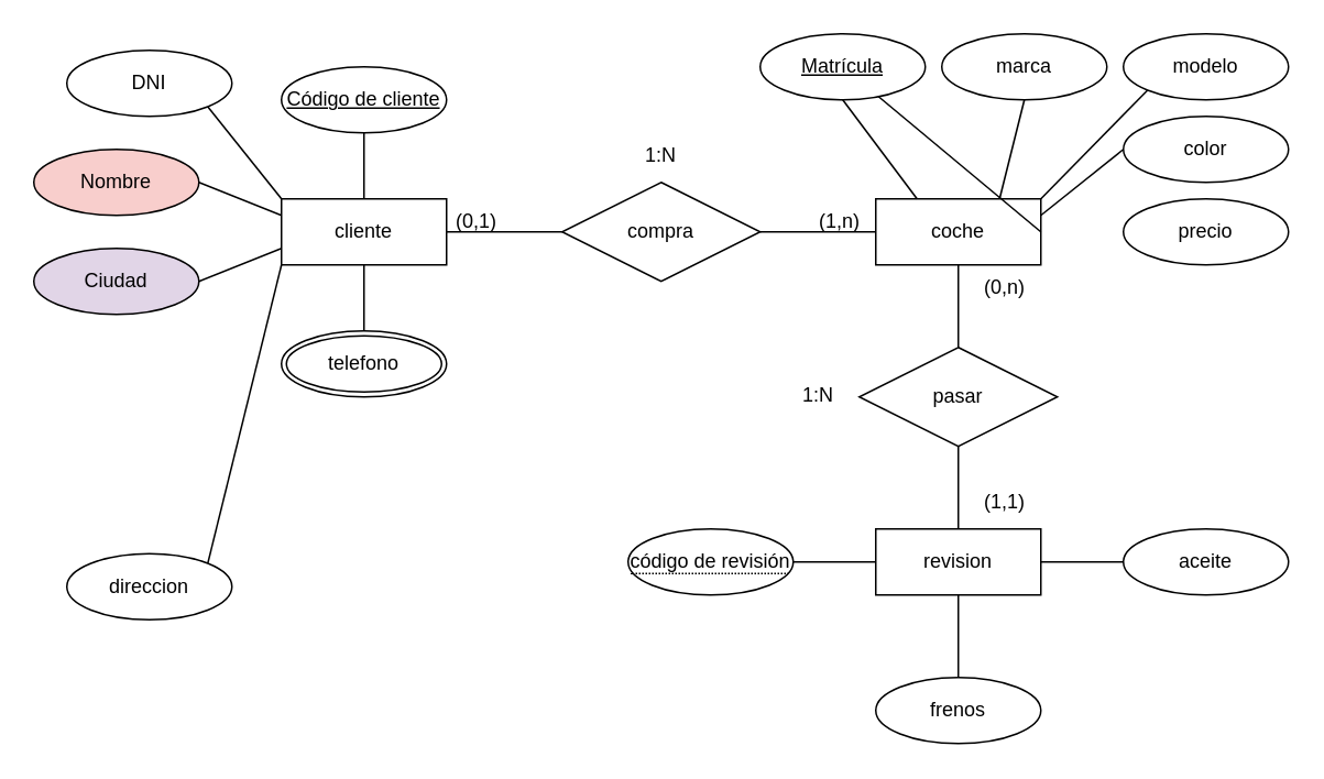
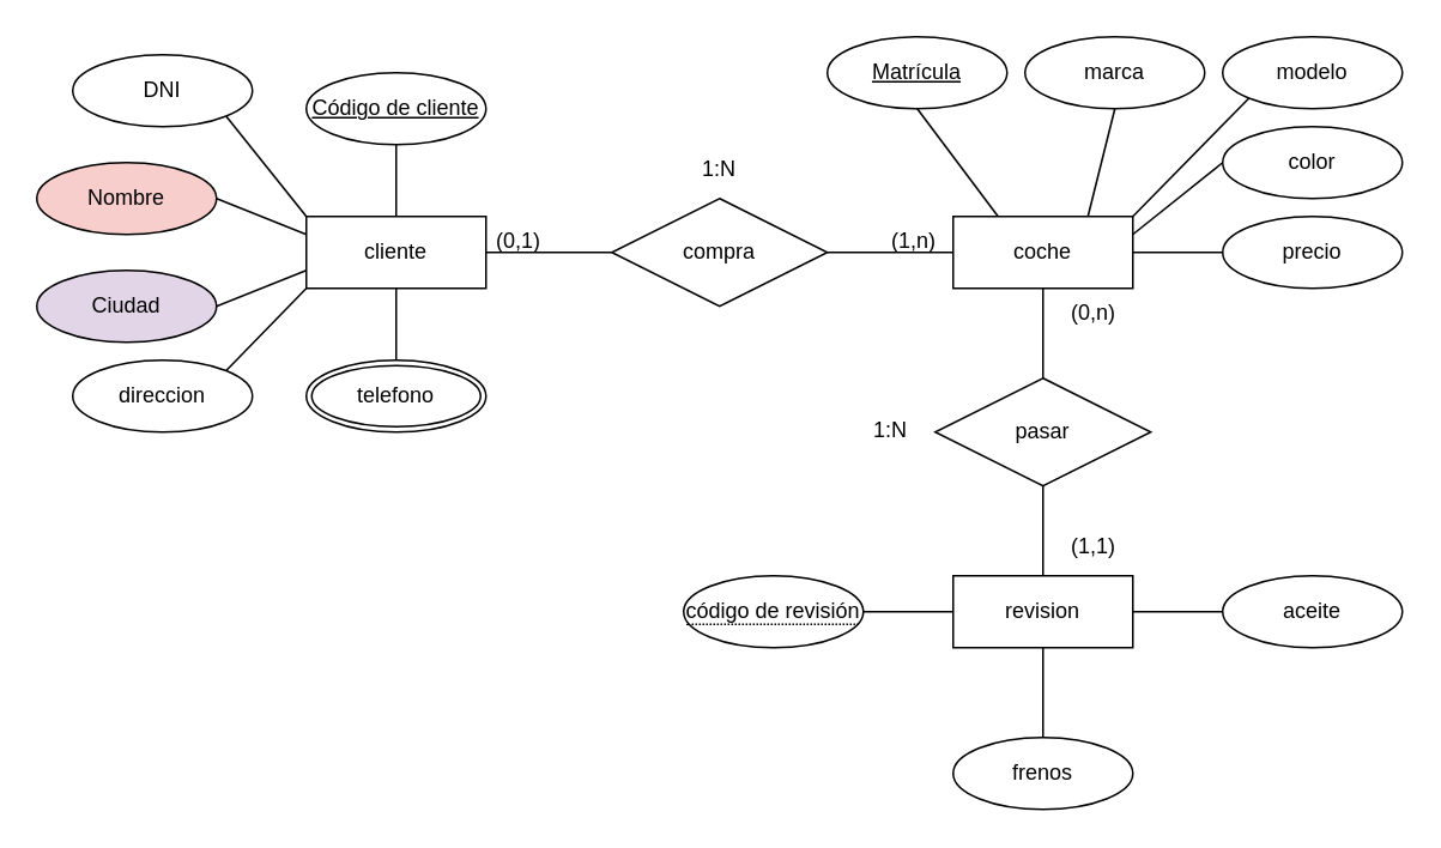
- <mxCell id="21" value="" style="endArrow=none;html=1;rounded=0;exitX=1;exitY=0.5;exitDx=0;exitDy=0;" edge="1" parent="1" source="3" target="29"><mxGeometry relative="1" as="geometry"><mxPoint x="390" y="270" as="sourcePoint" /><mxPoint x="550" y="270" as="targetPoint" /></mxGeometry></mxCell>
+ <mxCell id="21" value="" style="endArrow=none;html=1;rounded=0;entryX=0;entryY=0.5;entryDx=0;entryDy=0;exitX=1;exitY=0.5;exitDx=0;exitDy=0;" edge="1" parent="1" source="3" target="20"><mxGeometry relative="1" as="geometry"><mxPoint x="390" y="270" as="sourcePoint" /><mxPoint x="550" y="270" as="targetPoint" /></mxGeometry></mxCell>
- <mxCell id="28" value="direccion" style="ellipse;whiteSpace=wrap;html=1;align=center;" vertex="1" parent="1"><mxGeometry x="40" y="335" width="100" height="40" as="geometry" /></mxCell>
+ <mxCell id="28" value="direccion" style="ellipse;whiteSpace=wrap;html=1;align=center;" vertex="1" parent="1"><mxGeometry x="40" y="200" width="100" height="40" as="geometry" /></mxCell>
